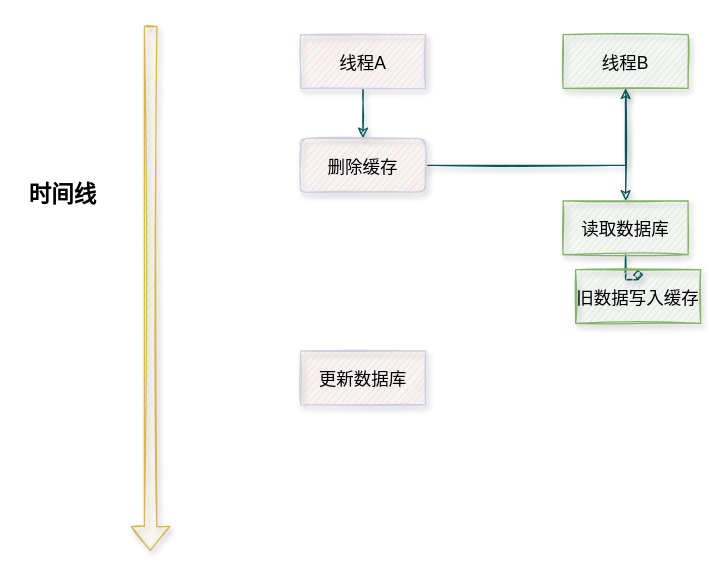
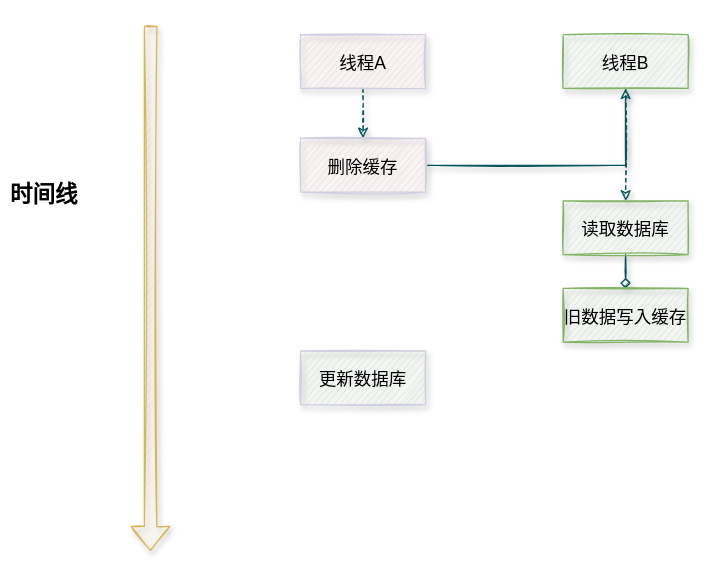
- <mxCell id="4" value="" style="edgeStyle=orthogonalEdgeStyle;rounded=0;orthogonalLoop=1;jettySize=auto;html=1;fontSize=14;fontColor=#1A1A1A;sketch=1;shadow=1;strokeColor=#09555B;" edge="1" parent="1" source="5" target="9"><mxGeometry relative="1" as="geometry" /></mxCell>
+ <mxCell id="4" value="" style="edgeStyle=orthogonalEdgeStyle;rounded=0;orthogonalLoop=1;jettySize=auto;html=1;fontSize=14;fontColor=#1A1A1A;sketch=1;shadow=1;strokeColor=#09555B;dashed=1;" edge="1" parent="1" source="5" target="9"><mxGeometry relative="1" as="geometry" /></mxCell>
- <mxCell id="9" value="&lt;font color=&quot;#000000&quot;&gt;&lt;span style=&quot;font-size: 14px;&quot;&gt;删除缓存&lt;/span&gt;&lt;/font&gt;" style="whiteSpace=wrap;html=1;fontSize=18;fontColor=#1A1A1A;sketch=1;shadow=1;fillColor=#FAD9D5;strokeColor=#D0CEE2;rounded=1;" vertex="1" parent="1"><mxGeometry x="240" y="110" width="100" height="43" as="geometry" /></mxCell>
+ <mxCell id="9" value="&lt;font color=&quot;#000000&quot;&gt;&lt;span style=&quot;font-size: 14px;&quot;&gt;删除缓存&lt;/span&gt;&lt;/font&gt;" style="rounded=0;whiteSpace=wrap;html=1;fontSize=18;fontColor=#1A1A1A;sketch=1;shadow=1;fillColor=#FAD9D5;strokeColor=#D0CEE2;" vertex="1" parent="1"><mxGeometry x="240" y="110" width="100" height="43" as="geometry" /></mxCell>
- <mxCell id="6" value="" style="edgeStyle=orthogonalEdgeStyle;rounded=0;orthogonalLoop=1;jettySize=auto;html=1;fontSize=14;fontColor=#1A1A1A;sketch=1;shadow=1;strokeColor=#09555B;" edge="1" parent="1" source="7" target="12"><mxGeometry relative="1" as="geometry" /></mxCell>
+ <mxCell id="6" value="" style="edgeStyle=orthogonalEdgeStyle;rounded=0;orthogonalLoop=1;jettySize=auto;html=1;fontSize=14;fontColor=#1A1A1A;sketch=1;shadow=1;strokeColor=#09555B;dashed=1;" edge="1" parent="1" source="7" target="12"><mxGeometry relative="1" as="geometry" /></mxCell>
- <mxCell id="3" value="&lt;b&gt;&lt;font style=&quot;font-size: 18px;&quot;&gt;时间线&lt;/font&gt;&lt;/b&gt;" style="text;html=1;strokeColor=none;fillColor=none;align=center;verticalAlign=middle;whiteSpace=wrap;rounded=0;fontColor=#000000;sketch=1;shadow=1;" vertex="1" parent="1"><mxGeometry x="20" y="140" width="60" height="30" as="geometry" /></mxCell>
+ <mxCell id="3" value="&lt;b&gt;&lt;font style=&quot;font-size: 18px;&quot;&gt;时间线&lt;/font&gt;&lt;/b&gt;" style="text;html=1;strokeColor=none;fillColor=none;align=center;verticalAlign=middle;whiteSpace=wrap;rounded=0;fontColor=#000000;sketch=1;shadow=1;" vertex="1" parent="1"><mxGeometry x="5" y="140" width="60" height="30" as="geometry" /></mxCell>
- <mxCell id="13" value="&lt;font color=&quot;#000000&quot; style=&quot;font-size: 14px;&quot;&gt;旧数据写入缓存&lt;/font&gt;" style="rounded=0;whiteSpace=wrap;html=1;fontSize=18;sketch=1;shadow=1;fillColor=#d5e8d4;strokeColor=#82b366;" vertex="1" parent="1"><mxGeometry x="460" y="215" width="100" height="43" as="geometry" /></mxCell>
+ <mxCell id="13" value="&lt;font color=&quot;#000000&quot; style=&quot;font-size: 14px;&quot;&gt;旧数据写入缓存&lt;/font&gt;" style="rounded=0;whiteSpace=wrap;html=1;fontSize=18;sketch=1;shadow=1;fillColor=#d5e8d4;strokeColor=#82b366;" vertex="1" parent="1"><mxGeometry x="450" y="230" width="100" height="43" as="geometry" /></mxCell>
- <mxCell id="10" value="&lt;font color=&quot;#000000&quot;&gt;&lt;span style=&quot;font-size: 14px;&quot;&gt;更新数据库&lt;/span&gt;&lt;/font&gt;" style="rounded=0;whiteSpace=wrap;html=1;fontSize=18;fontColor=#1A1A1A;sketch=1;shadow=1;fillColor=#FAD9D5;strokeColor=#D0CEE2;" vertex="1" parent="1"><mxGeometry x="240" y="280" width="100" height="43" as="geometry" /></mxCell>
+ <mxCell id="10" value="&lt;font color=&quot;#000000&quot;&gt;&lt;span style=&quot;font-size: 14px;&quot;&gt;更新数据库&lt;/span&gt;&lt;/font&gt;" style="rounded=0;whiteSpace=wrap;html=1;fontSize=18;fontColor=#1A1A1A;sketch=1;shadow=1;fillColor=#d5e8d4;strokeColor=#D0CEE2;" vertex="1" parent="1"><mxGeometry x="240" y="280" width="100" height="43" as="geometry" /></mxCell>
